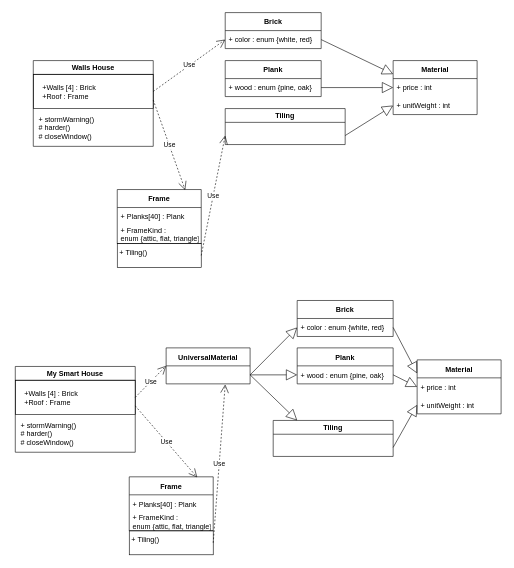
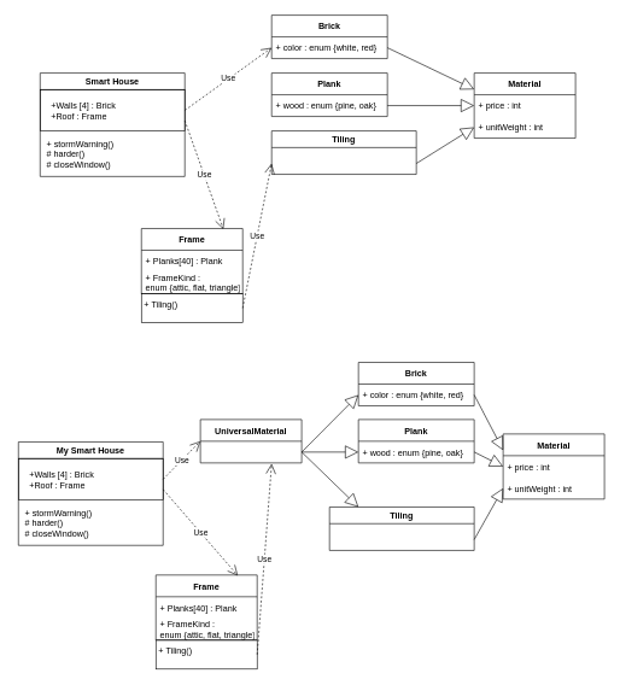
- <mxCell id="2" value="Walls House" style="swimlane;" vertex="1" parent="1"><mxGeometry x="55" y="100" width="200" height="143" as="geometry" /></mxCell>
+ <mxCell id="2" value="Smart House" style="swimlane;" vertex="1" parent="1"><mxGeometry x="55" y="100" width="200" height="143" as="geometry" /></mxCell>
